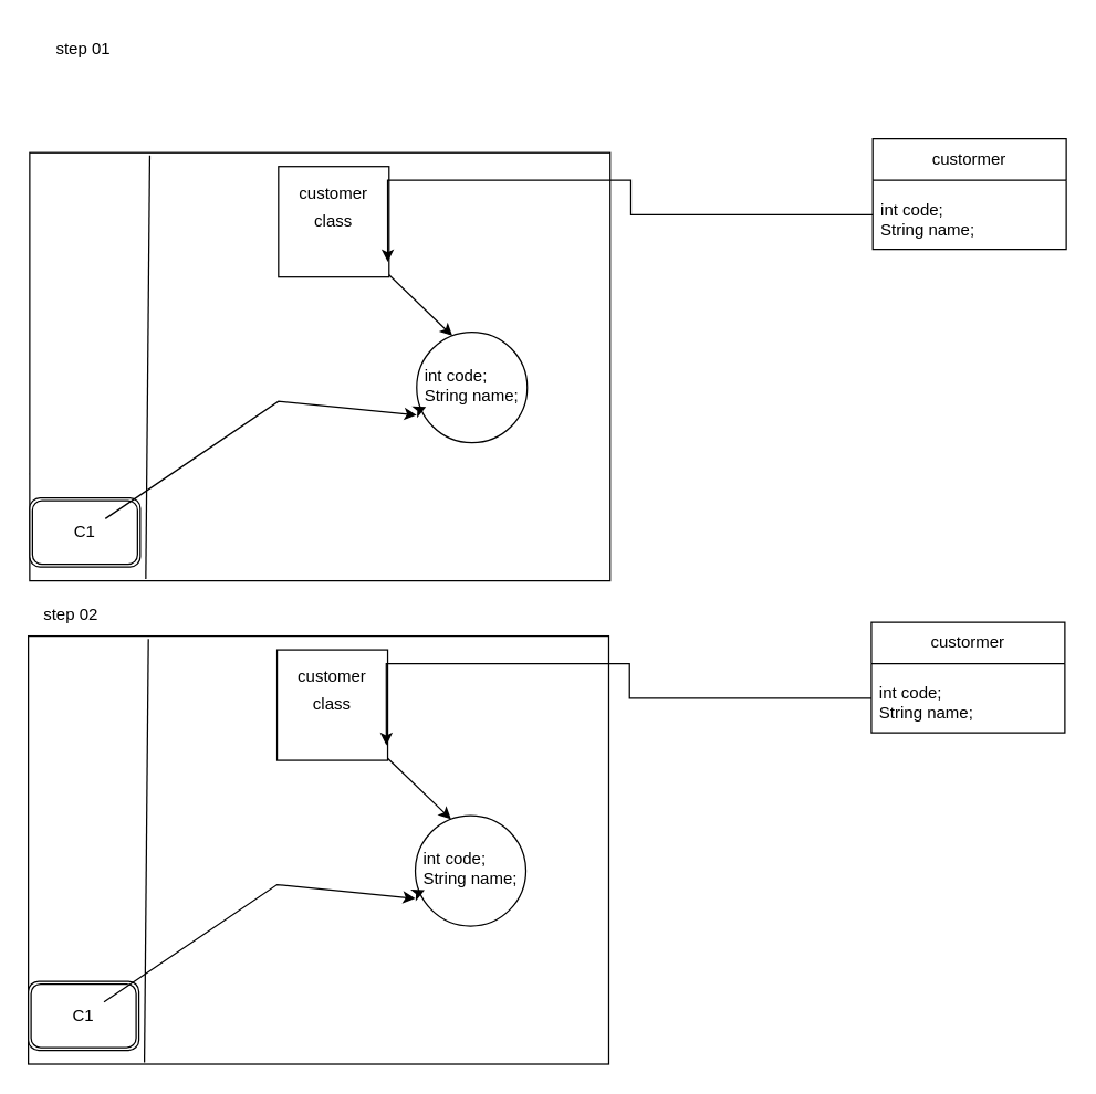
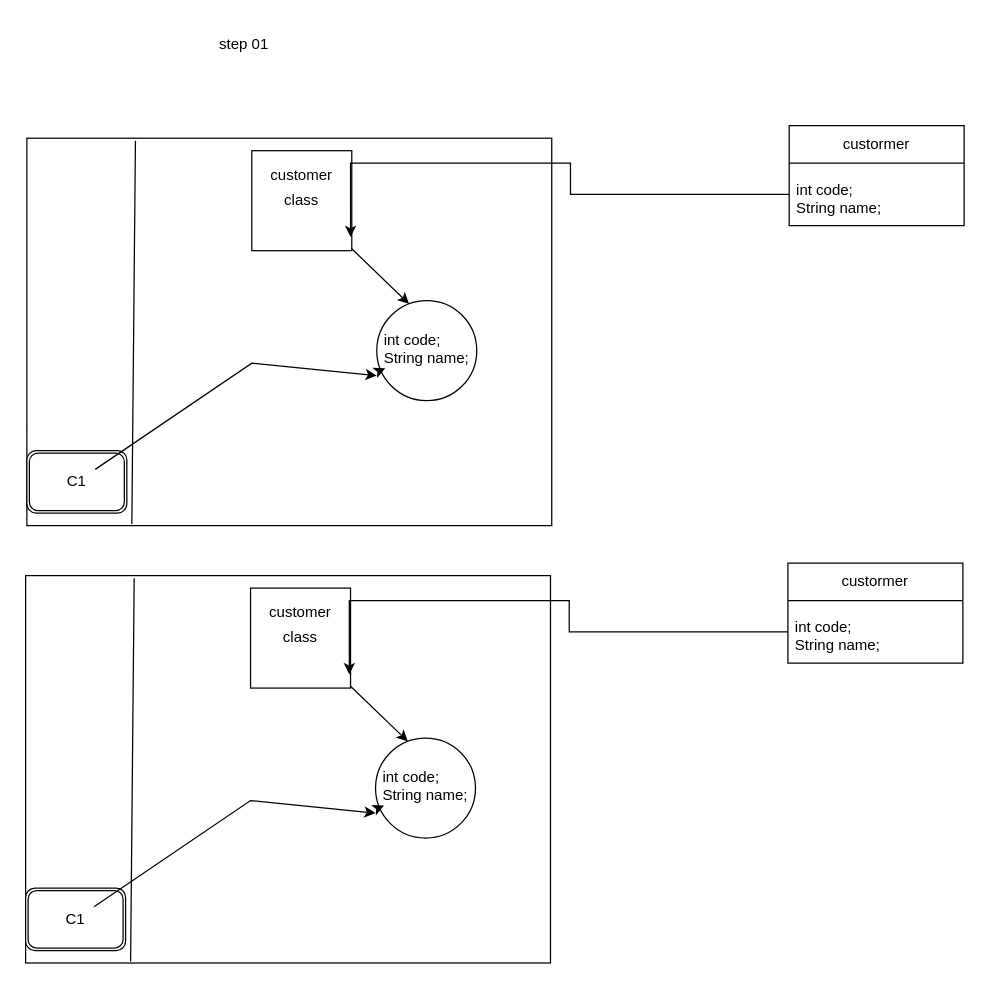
- <mxCell id="19" value="step 01" style="text;html=1;strokeColor=none;fillColor=none;align=center;verticalAlign=middle;whiteSpace=wrap;rounded=0;" vertex="1" parent="1"><mxGeometry x="30" y="20" width="60" height="30" as="geometry" /></mxCell>
+ <mxCell id="19" value="step 01" style="text;html=1;strokeColor=none;fillColor=none;align=center;verticalAlign=middle;whiteSpace=wrap;rounded=0;" vertex="1" parent="1"><mxGeometry x="165" y="20" width="60" height="30" as="geometry" /></mxCell>
- <mxCell id="37" value="step 02" style="text;html=1;strokeColor=none;fillColor=none;align=center;verticalAlign=middle;whiteSpace=wrap;rounded=0;" vertex="1" parent="1"><mxGeometry x="21" y="430" width="60" height="30" as="geometry" /></mxCell>
